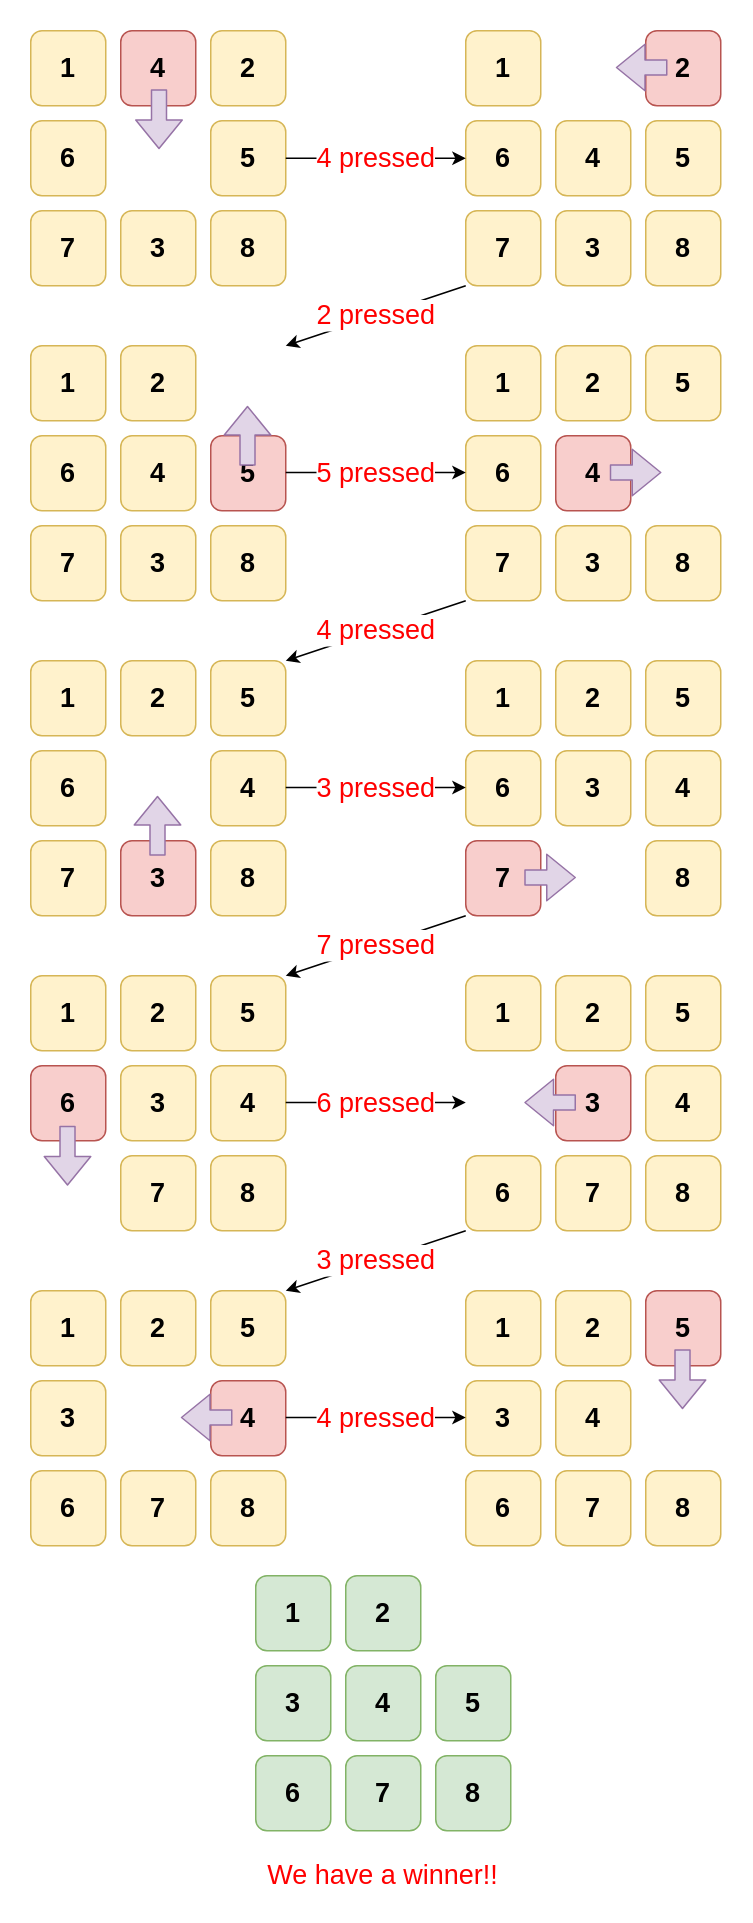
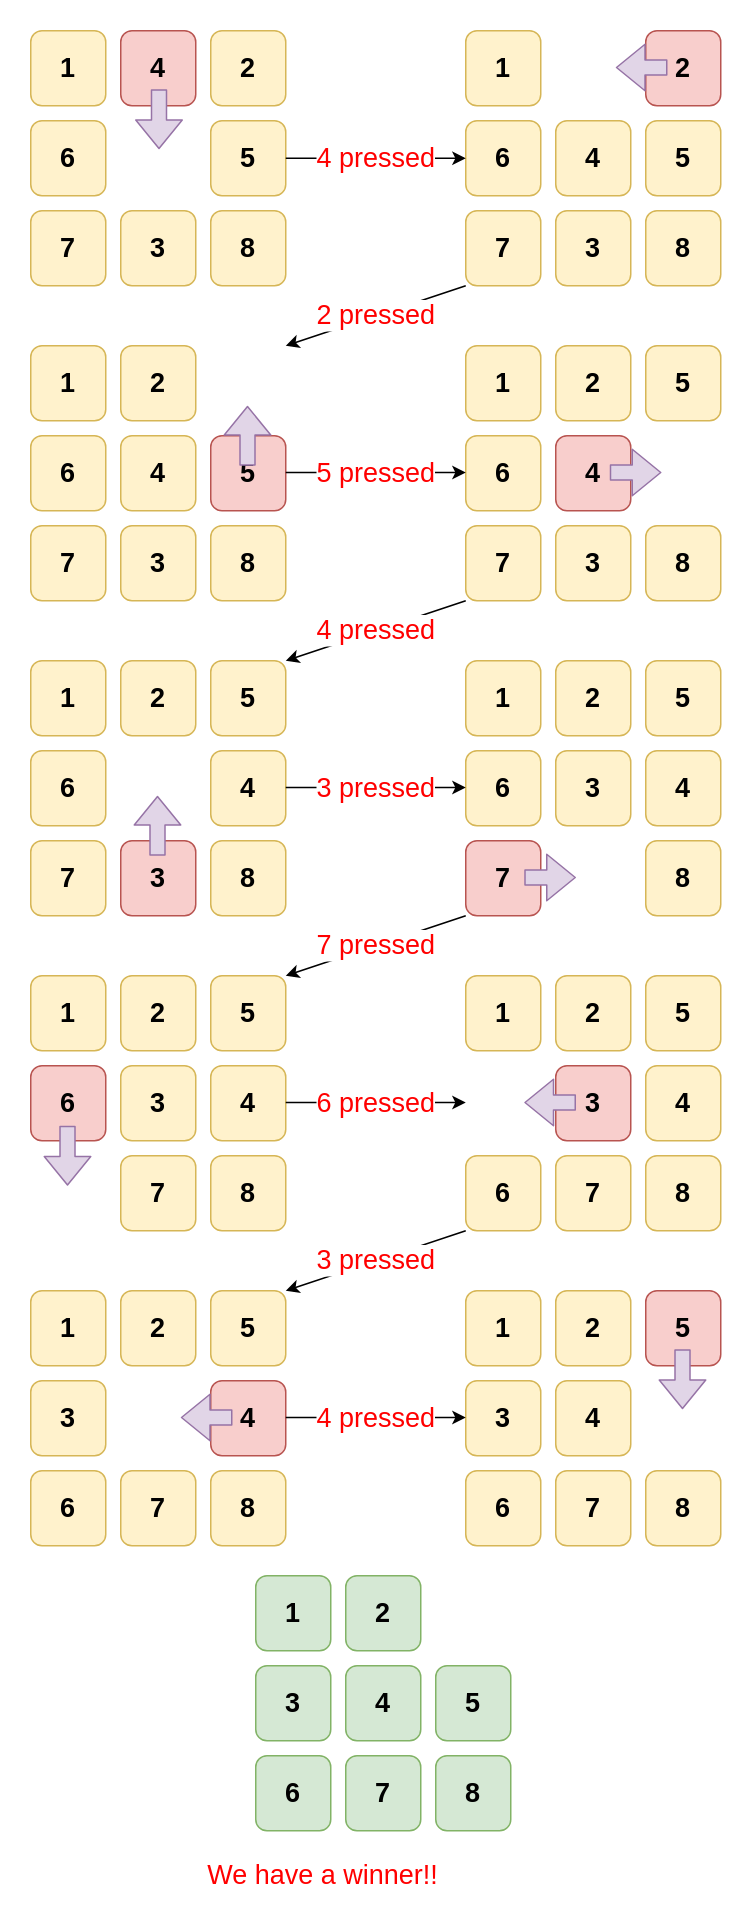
- <mxCell id="120" value="We have a winner!!" style="text;html=1;strokeColor=none;fillColor=none;align=center;verticalAlign=middle;whiteSpace=wrap;rounded=0;fontSize=18;fontColor=#FF0000;" vertex="1" parent="1"><mxGeometry x="170" y="1240" width="170" height="20" as="geometry" /></mxCell>
+ <mxCell id="120" value="We have a winner!!" style="text;html=1;strokeColor=none;fillColor=none;align=center;verticalAlign=middle;whiteSpace=wrap;rounded=0;fontSize=18;fontColor=#FF0000;" vertex="1" parent="1"><mxGeometry x="130" y="1240" width="170" height="20" as="geometry" /></mxCell>
